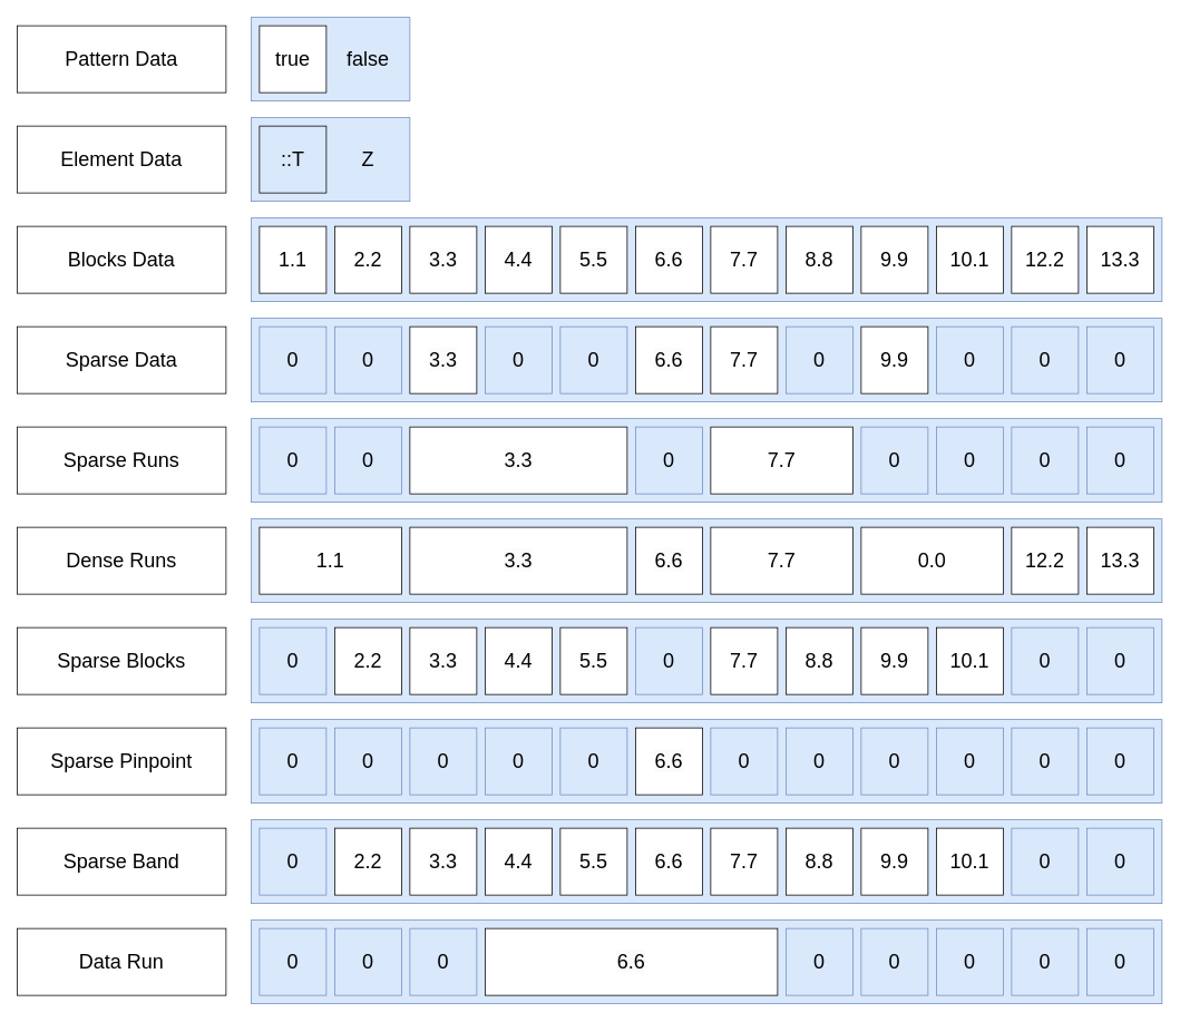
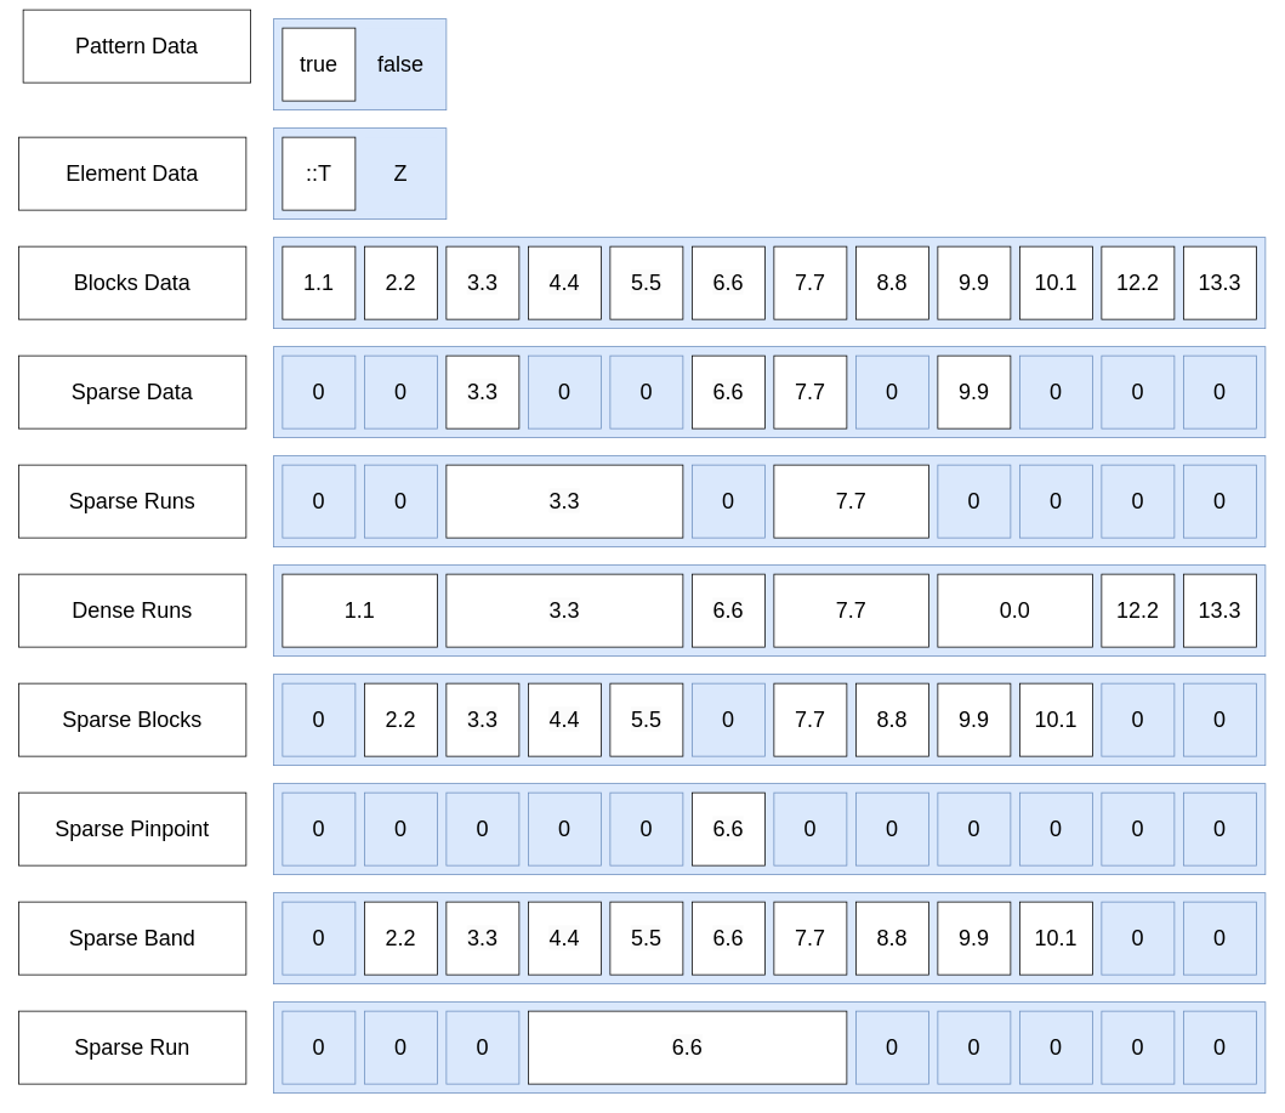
- <mxCell id="70" value="Pattern Data" style="whiteSpace=wrap;html=1;fontSize=24;container=0;" parent="1" vertex="1"><mxGeometry x="20" y="30" width="250" height="80" as="geometry" /></mxCell>
+ <mxCell id="70" value="Pattern Data" style="whiteSpace=wrap;html=1;fontSize=24;container=0;" parent="1" vertex="1"><mxGeometry x="25" y="10" width="250" height="80" as="geometry" /></mxCell>
- <mxCell id="65" value="::T" style="whiteSpace=wrap;html=1;aspect=fixed;fontSize=24;container=0;fillColor=#dae8fc;" parent="1" vertex="1"><mxGeometry x="310" y="150" width="80" height="80" as="geometry" /></mxCell>
+ <mxCell id="65" value="::T" style="whiteSpace=wrap;html=1;aspect=fixed;fontSize=24;container=0;" parent="1" vertex="1"><mxGeometry x="310" y="150" width="80" height="80" as="geometry" /></mxCell>
- <mxCell id="118" value="Data Run" style="whiteSpace=wrap;html=1;fontSize=24;container=0;" vertex="1" parent="1"><mxGeometry x="20" y="1110" width="250" height="80" as="geometry" /></mxCell>
+ <mxCell id="118" value="Sparse Run" style="whiteSpace=wrap;html=1;fontSize=24;container=0;" vertex="1" parent="1"><mxGeometry x="20" y="1110" width="250" height="80" as="geometry" /></mxCell>
